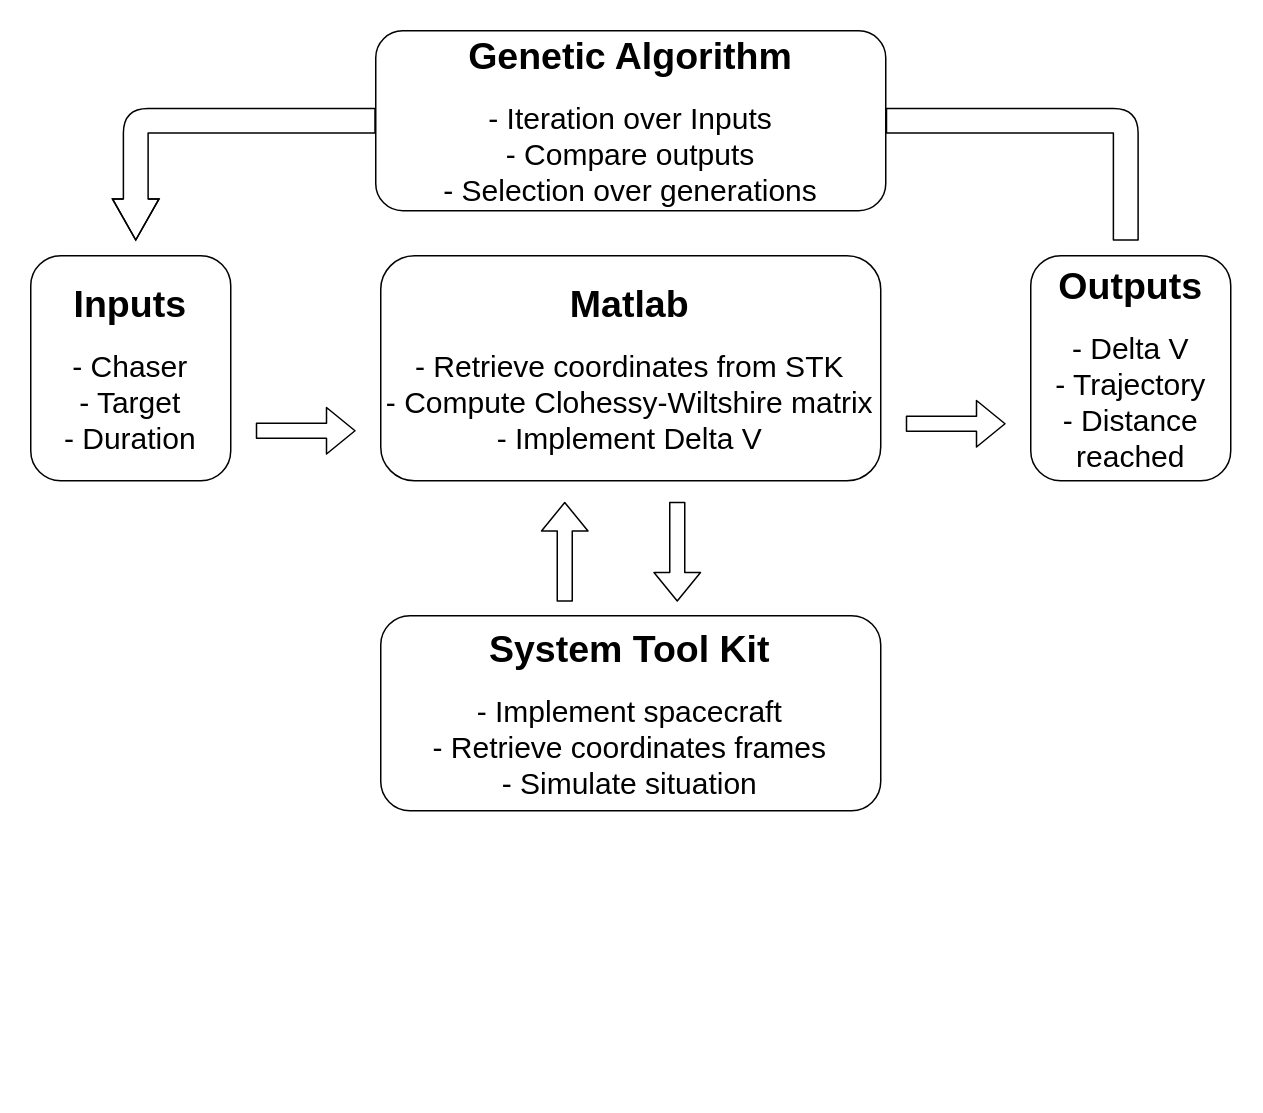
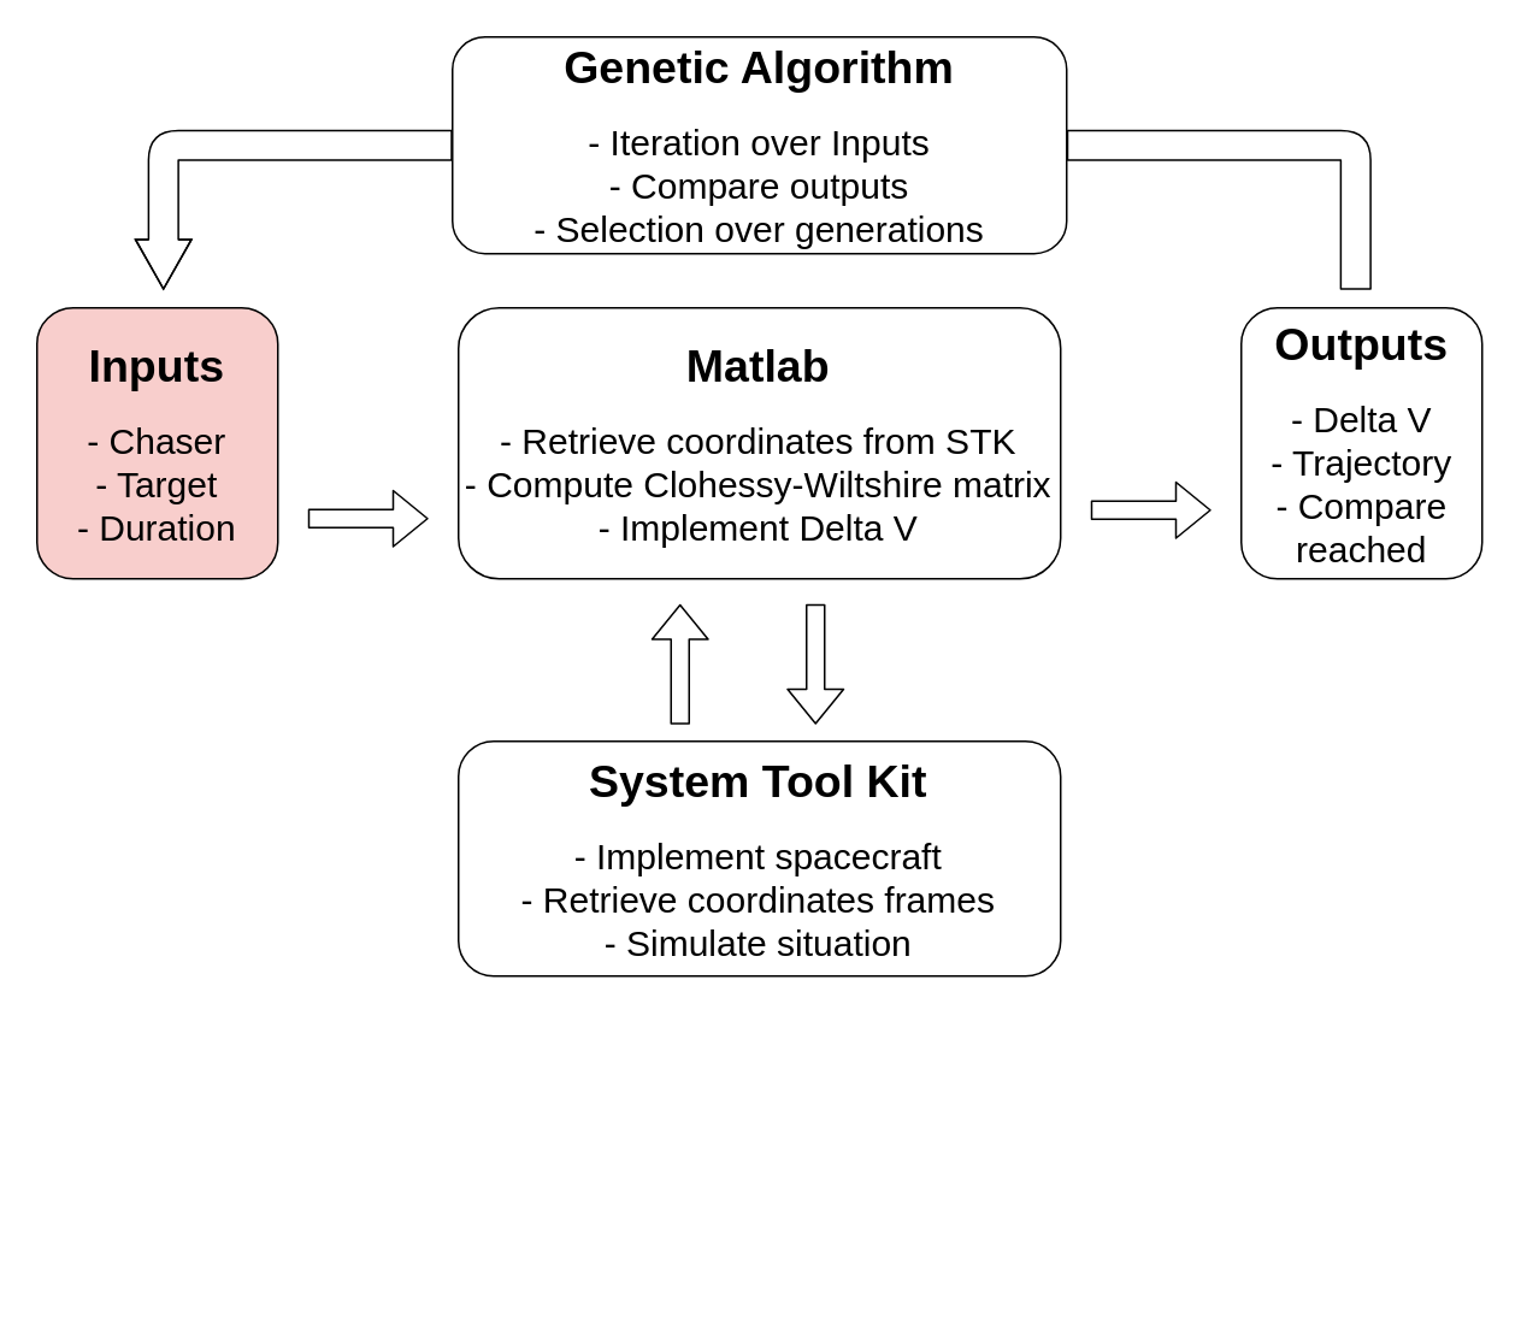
- <mxCell id="3" value="&lt;font&gt;&lt;b&gt;&lt;font style=&quot;font-size: 25px&quot;&gt;Inputs&lt;/font&gt;&lt;/b&gt;&lt;br&gt;&lt;br&gt;&lt;span style=&quot;font-size: 20px&quot;&gt;- Chaser&lt;/span&gt;&lt;br&gt;&lt;span style=&quot;font-size: 20px&quot;&gt;- Target&lt;/span&gt;&lt;br&gt;&lt;span style=&quot;font-size: 20px&quot;&gt;- Duration&lt;/span&gt;&lt;br&gt;&lt;/font&gt;" style="rounded=1;whiteSpace=wrap;html=1;" vertex="1" parent="2"><mxGeometry width="133.33" height="150" as="geometry" /></mxCell>
+ <mxCell id="3" value="&lt;font&gt;&lt;b&gt;&lt;font style=&quot;font-size: 25px&quot;&gt;Inputs&lt;/font&gt;&lt;/b&gt;&lt;br&gt;&lt;br&gt;&lt;span style=&quot;font-size: 20px&quot;&gt;- Chaser&lt;/span&gt;&lt;br&gt;&lt;span style=&quot;font-size: 20px&quot;&gt;- Target&lt;/span&gt;&lt;br&gt;&lt;span style=&quot;font-size: 20px&quot;&gt;- Duration&lt;/span&gt;&lt;br&gt;&lt;/font&gt;" style="rounded=1;whiteSpace=wrap;html=1;fillColor=#f8cecc;" vertex="1" parent="2"><mxGeometry width="133.33" height="150" as="geometry" /></mxCell>
- <mxCell id="4" value="&lt;font&gt;&lt;b&gt;&lt;font style=&quot;font-size: 25px&quot;&gt;Outputs&lt;/font&gt;&lt;/b&gt;&lt;br&gt;&lt;br&gt;&lt;span style=&quot;font-size: 20px&quot;&gt;- Delta V&lt;/span&gt;&lt;br&gt;&lt;span style=&quot;font-size: 20px&quot;&gt;- Trajectory&lt;/span&gt;&lt;br&gt;&lt;span style=&quot;font-size: 20px&quot;&gt;- Distance reached&lt;/span&gt;&lt;br&gt;&lt;/font&gt;" style="rounded=1;whiteSpace=wrap;html=1;" vertex="1" parent="2"><mxGeometry x="666.67" width="133.33" height="150" as="geometry" /></mxCell>
+ <mxCell id="4" value="&lt;font&gt;&lt;b&gt;&lt;font style=&quot;font-size: 25px&quot;&gt;Outputs&lt;/font&gt;&lt;/b&gt;&lt;br&gt;&lt;br&gt;&lt;span style=&quot;font-size: 20px&quot;&gt;- Delta V&lt;/span&gt;&lt;br&gt;&lt;span style=&quot;font-size: 20px&quot;&gt;- Trajectory&lt;/span&gt;&lt;br&gt;&lt;span style=&quot;font-size: 20px&quot;&gt;- Compare reached&lt;/span&gt;&lt;br&gt;&lt;/font&gt;" style="rounded=1;whiteSpace=wrap;html=1;" vertex="1" parent="2"><mxGeometry x="666.67" width="133.33" height="150" as="geometry" /></mxCell>
